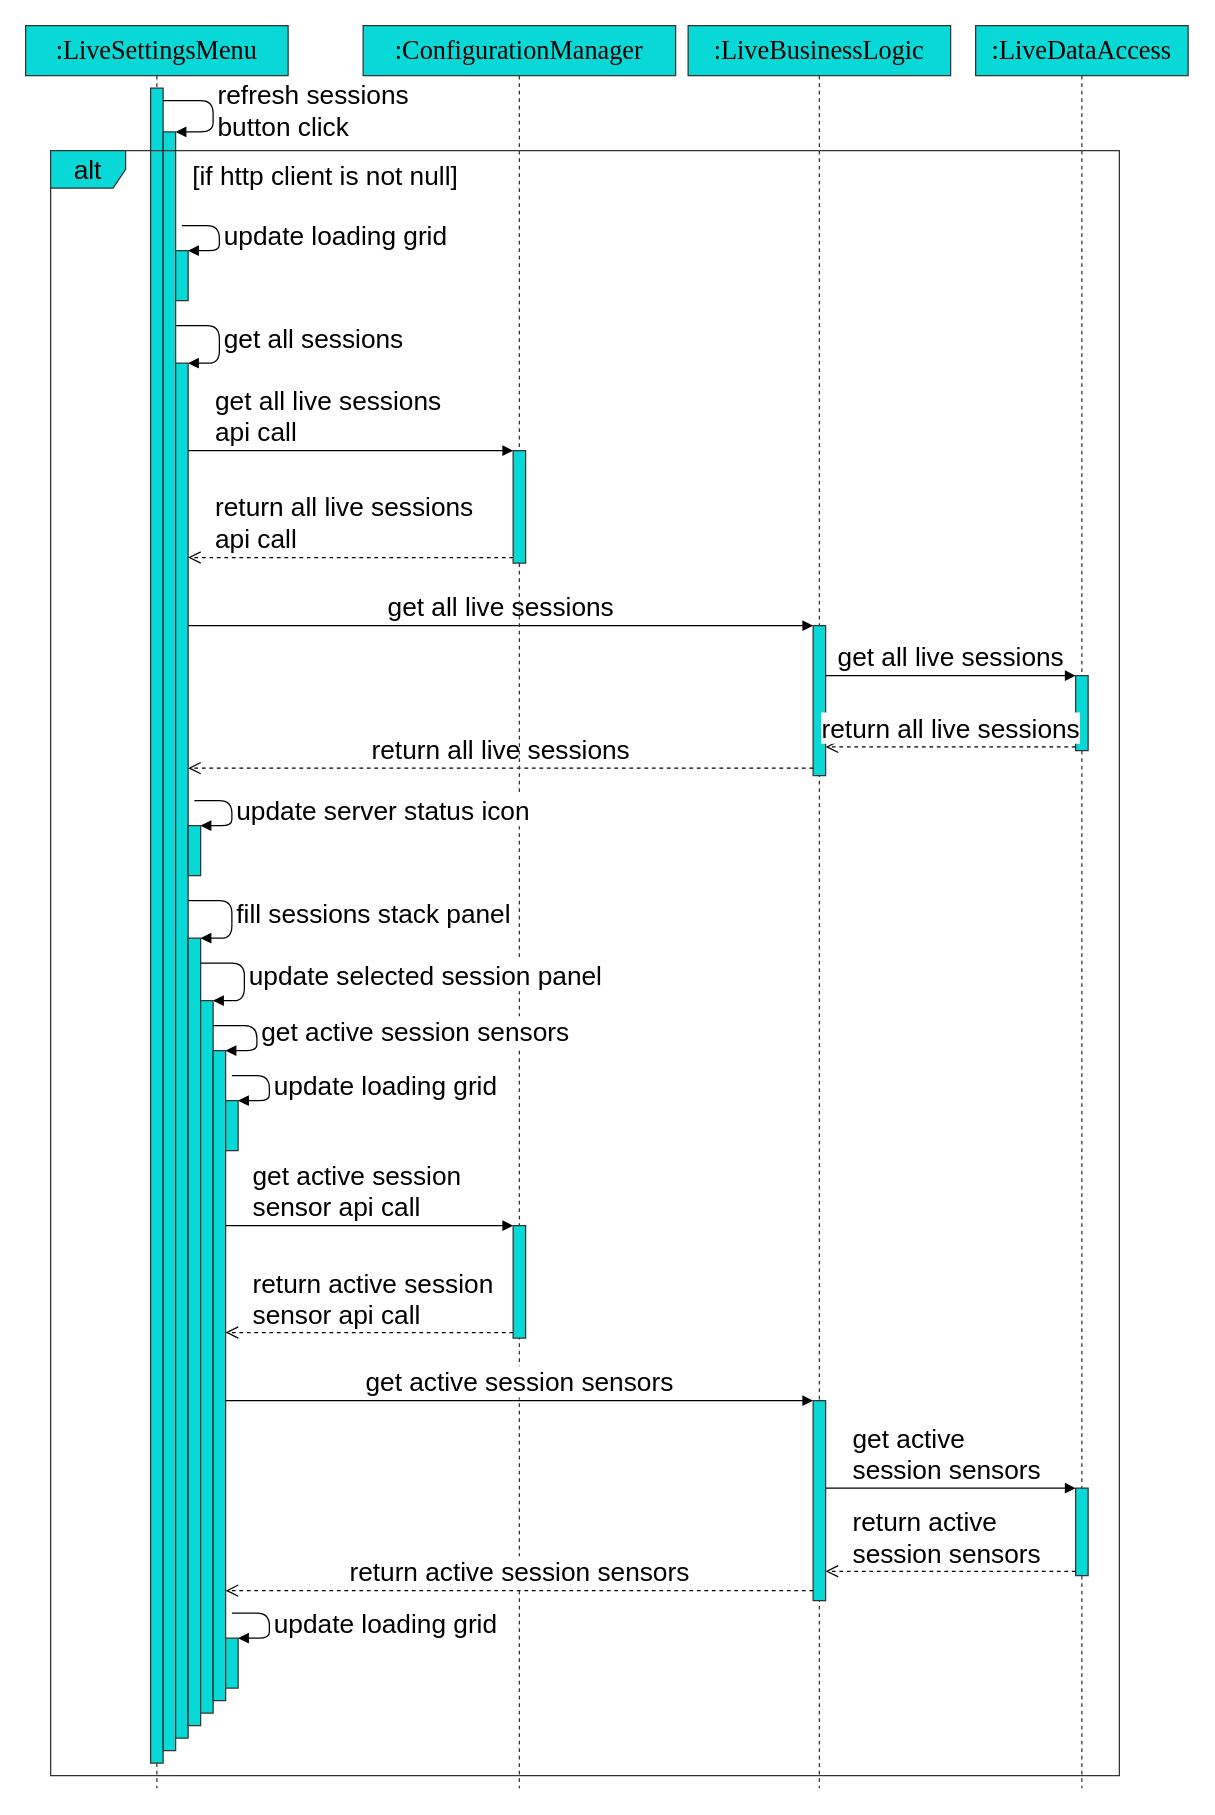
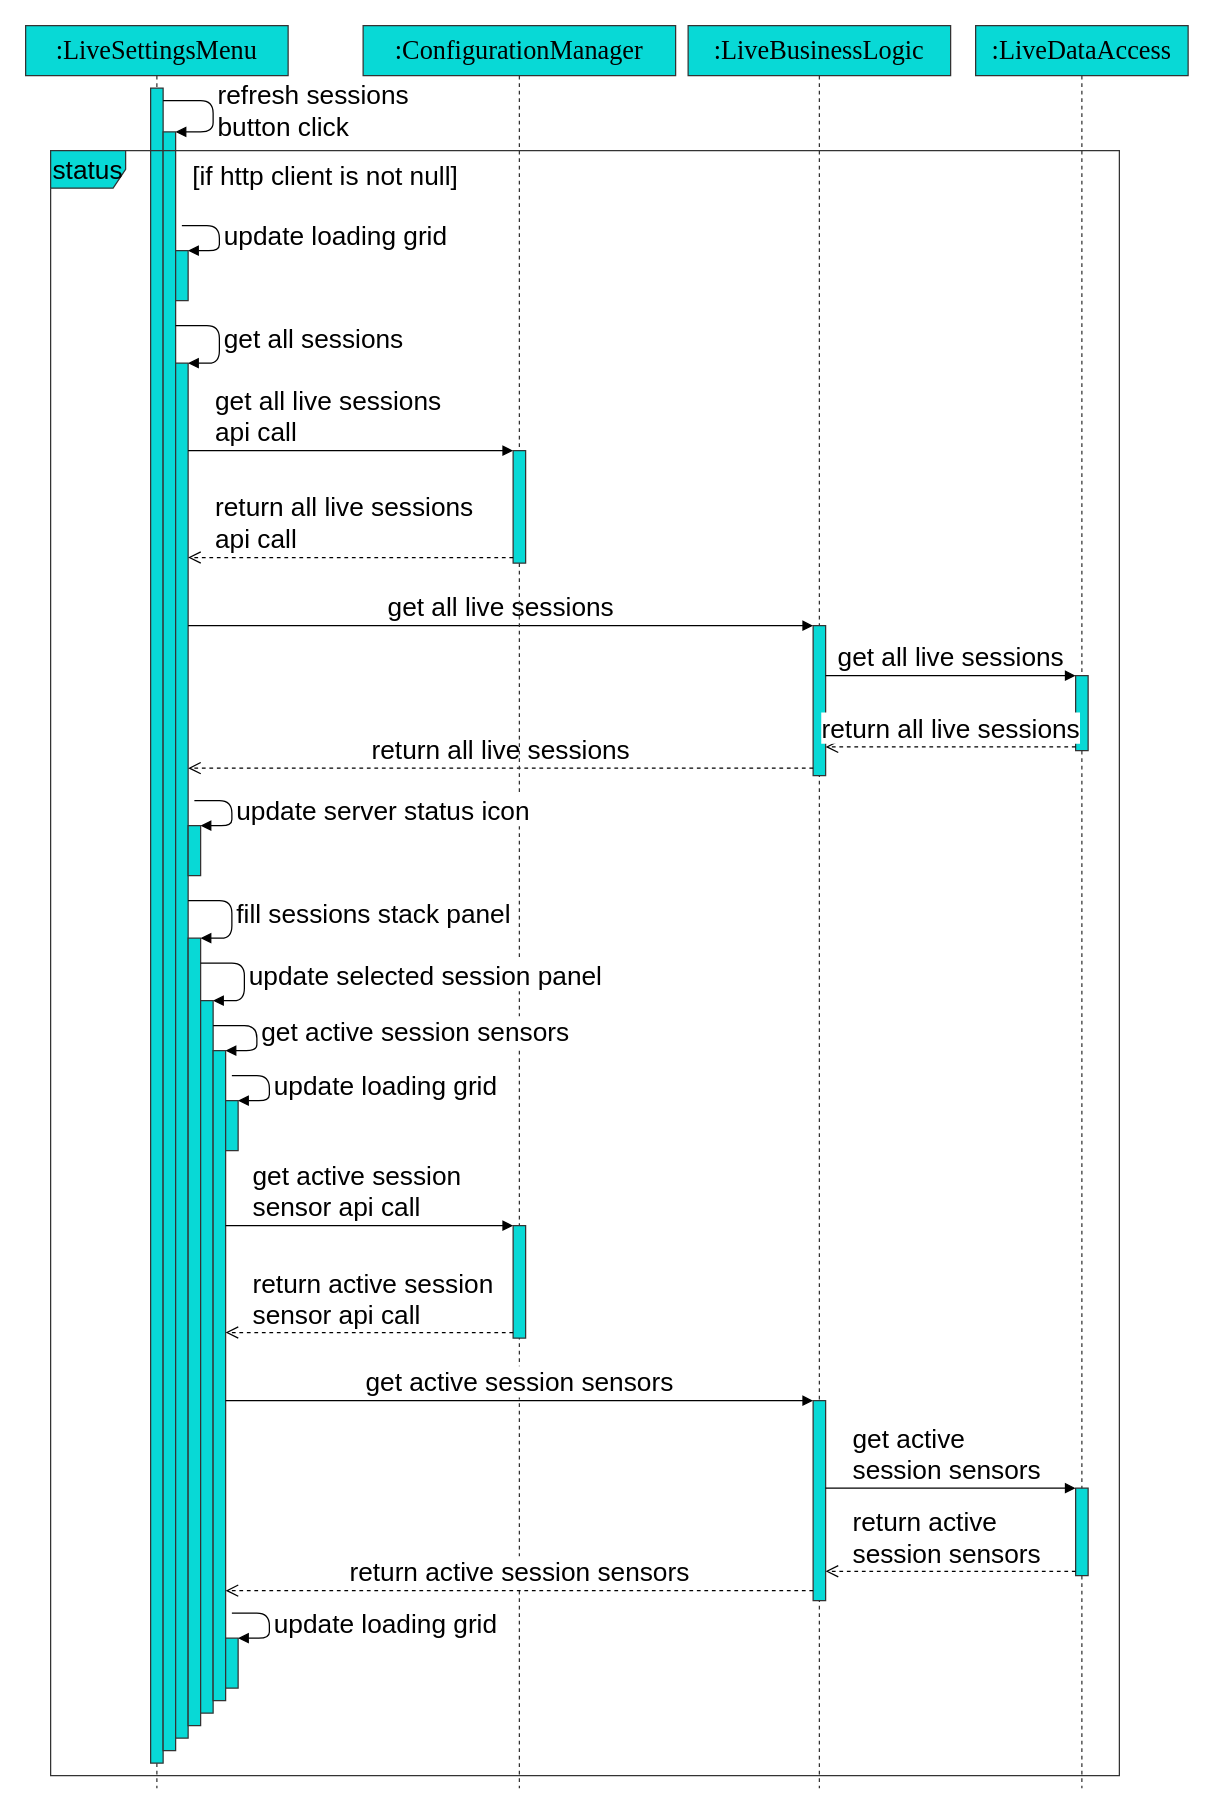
- <mxCell id="44" value="alt" style="shape=umlFrame;whiteSpace=wrap;html=1;strokeColor=#333333;fillColor=#08D9D6;fontSize=21;" parent="1" vertex="1"><mxGeometry x="40" y="120" width="855" height="1300" as="geometry" /></mxCell>
+ <mxCell id="44" value="status" style="shape=umlFrame;whiteSpace=wrap;html=1;strokeColor=#333333;fillColor=#08D9D6;fontSize=21;" parent="1" vertex="1"><mxGeometry x="40" y="120" width="855" height="1300" as="geometry" /></mxCell>
